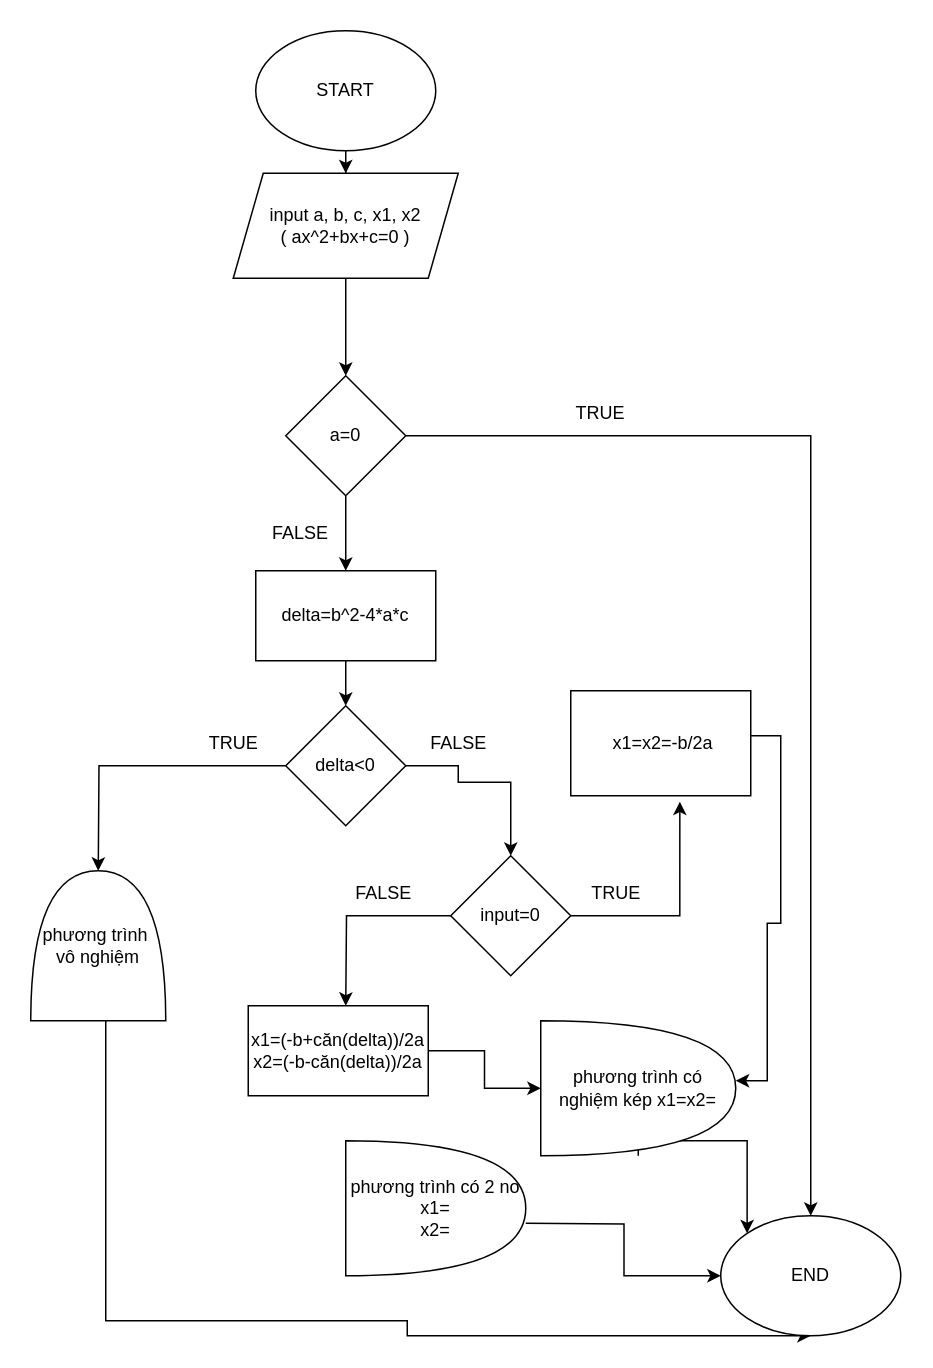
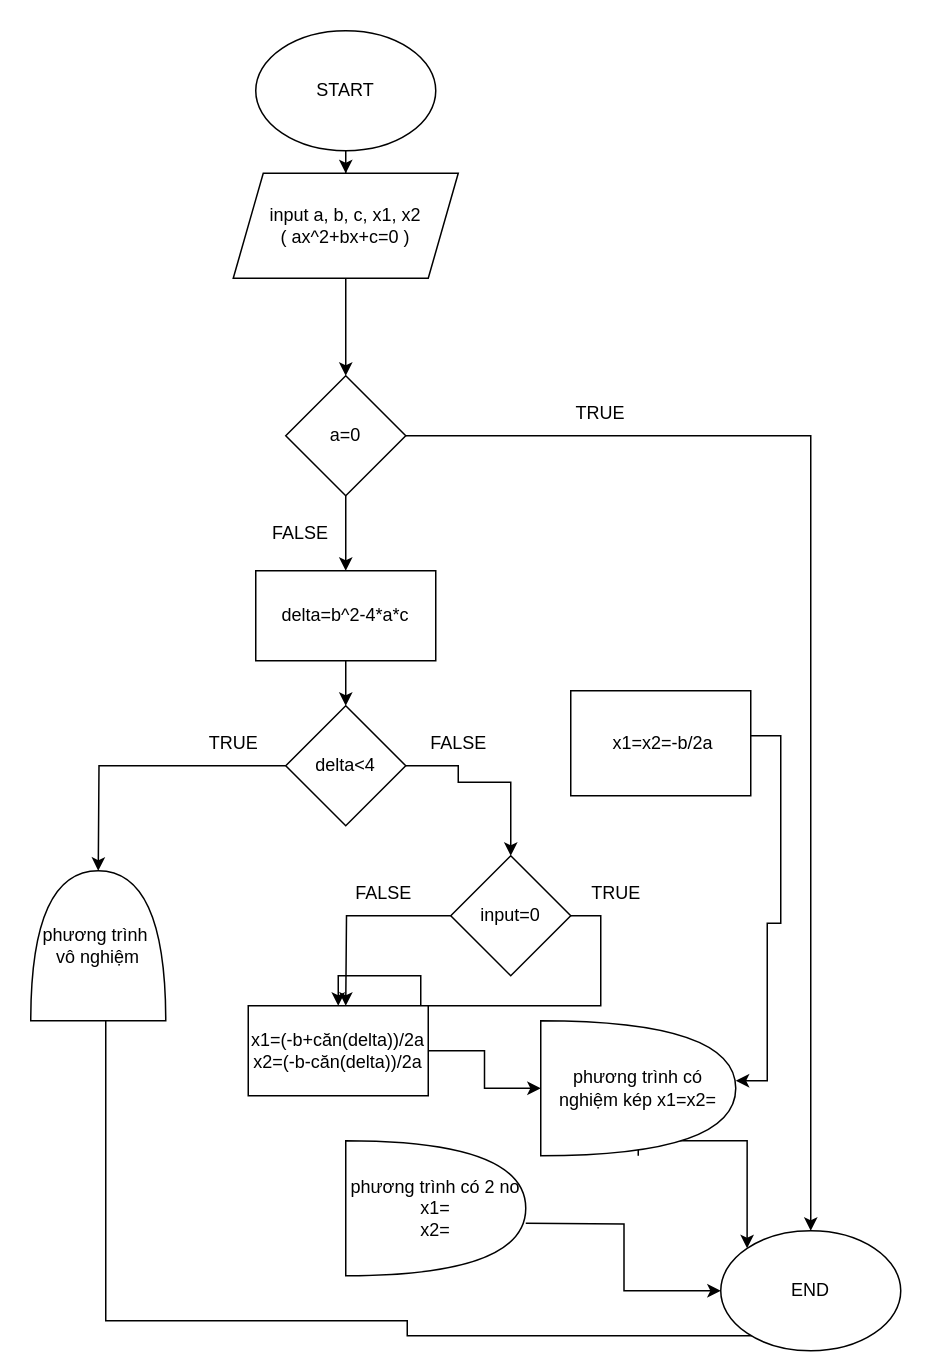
- <mxCell id="14" value="delta&amp;lt;0" style="rhombus;whiteSpace=wrap;html=1;" vertex="1" parent="1"><mxGeometry x="190" y="470" width="80" height="80" as="geometry" /></mxCell>
+ <mxCell id="14" value="delta&amp;lt;4" style="rhombus;whiteSpace=wrap;html=1;" vertex="1" parent="1"><mxGeometry x="190" y="470" width="80" height="80" as="geometry" /></mxCell>
- <mxCell id="18" style="edgeStyle=orthogonalEdgeStyle;rounded=0;orthogonalLoop=1;jettySize=auto;html=1;exitX=1;exitY=0.5;exitDx=0;exitDy=0;entryX=0.606;entryY=1.056;entryDx=0;entryDy=0;entryPerimeter=0;" edge="1" parent="1" source="19" target="23"><mxGeometry relative="1" as="geometry"><mxPoint x="410" y="690" as="targetPoint" /></mxGeometry></mxCell>
+ <mxCell id="18" style="edgeStyle=orthogonalEdgeStyle;rounded=0;orthogonalLoop=1;jettySize=auto;html=1;exitX=1;exitY=0.5;exitDx=0;exitDy=0;" edge="1" parent="1" source="19" target="26"><mxGeometry relative="1" as="geometry"><mxPoint x="410" y="690" as="targetPoint" /></mxGeometry></mxCell>
- <mxCell id="29" value="END" style="ellipse;whiteSpace=wrap;html=1;" vertex="1" parent="1"><mxGeometry x="480" y="810" width="120" height="80" as="geometry" /></mxCell>
+ <mxCell id="29" value="END" style="ellipse;whiteSpace=wrap;html=1;" vertex="1" parent="1"><mxGeometry x="480" y="820" width="120" height="80" as="geometry" /></mxCell>
